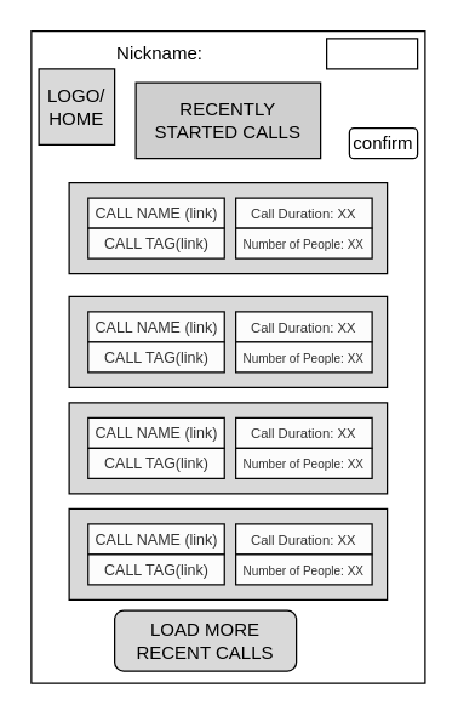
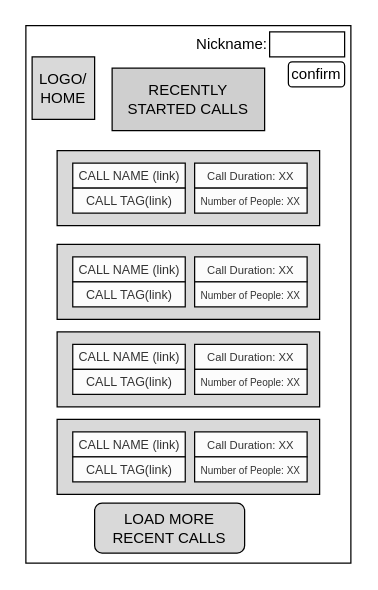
- <mxCell id="27" value="Nickname:" style="text;html=1;strokeColor=none;fillColor=none;align=center;verticalAlign=middle;whiteSpace=wrap;rounded=0;" vertex="1" parent="1"><mxGeometry x="85" y="25" width="40" height="20" as="geometry" /></mxCell>
+ <mxCell id="27" value="Nickname:" style="text;html=1;strokeColor=none;fillColor=none;align=center;verticalAlign=middle;whiteSpace=wrap;rounded=0;" vertex="1" parent="1"><mxGeometry x="165" y="25" width="40" height="20" as="geometry" /></mxCell>
- <mxCell id="26" value="confirm" style="rounded=1;whiteSpace=wrap;html=1;" vertex="1" parent="1"><mxGeometry x="230" y="84" width="45" height="20" as="geometry" /></mxCell>
+ <mxCell id="26" value="confirm" style="rounded=1;whiteSpace=wrap;html=1;" vertex="1" parent="1"><mxGeometry x="230" y="49" width="45" height="20" as="geometry" /></mxCell>
